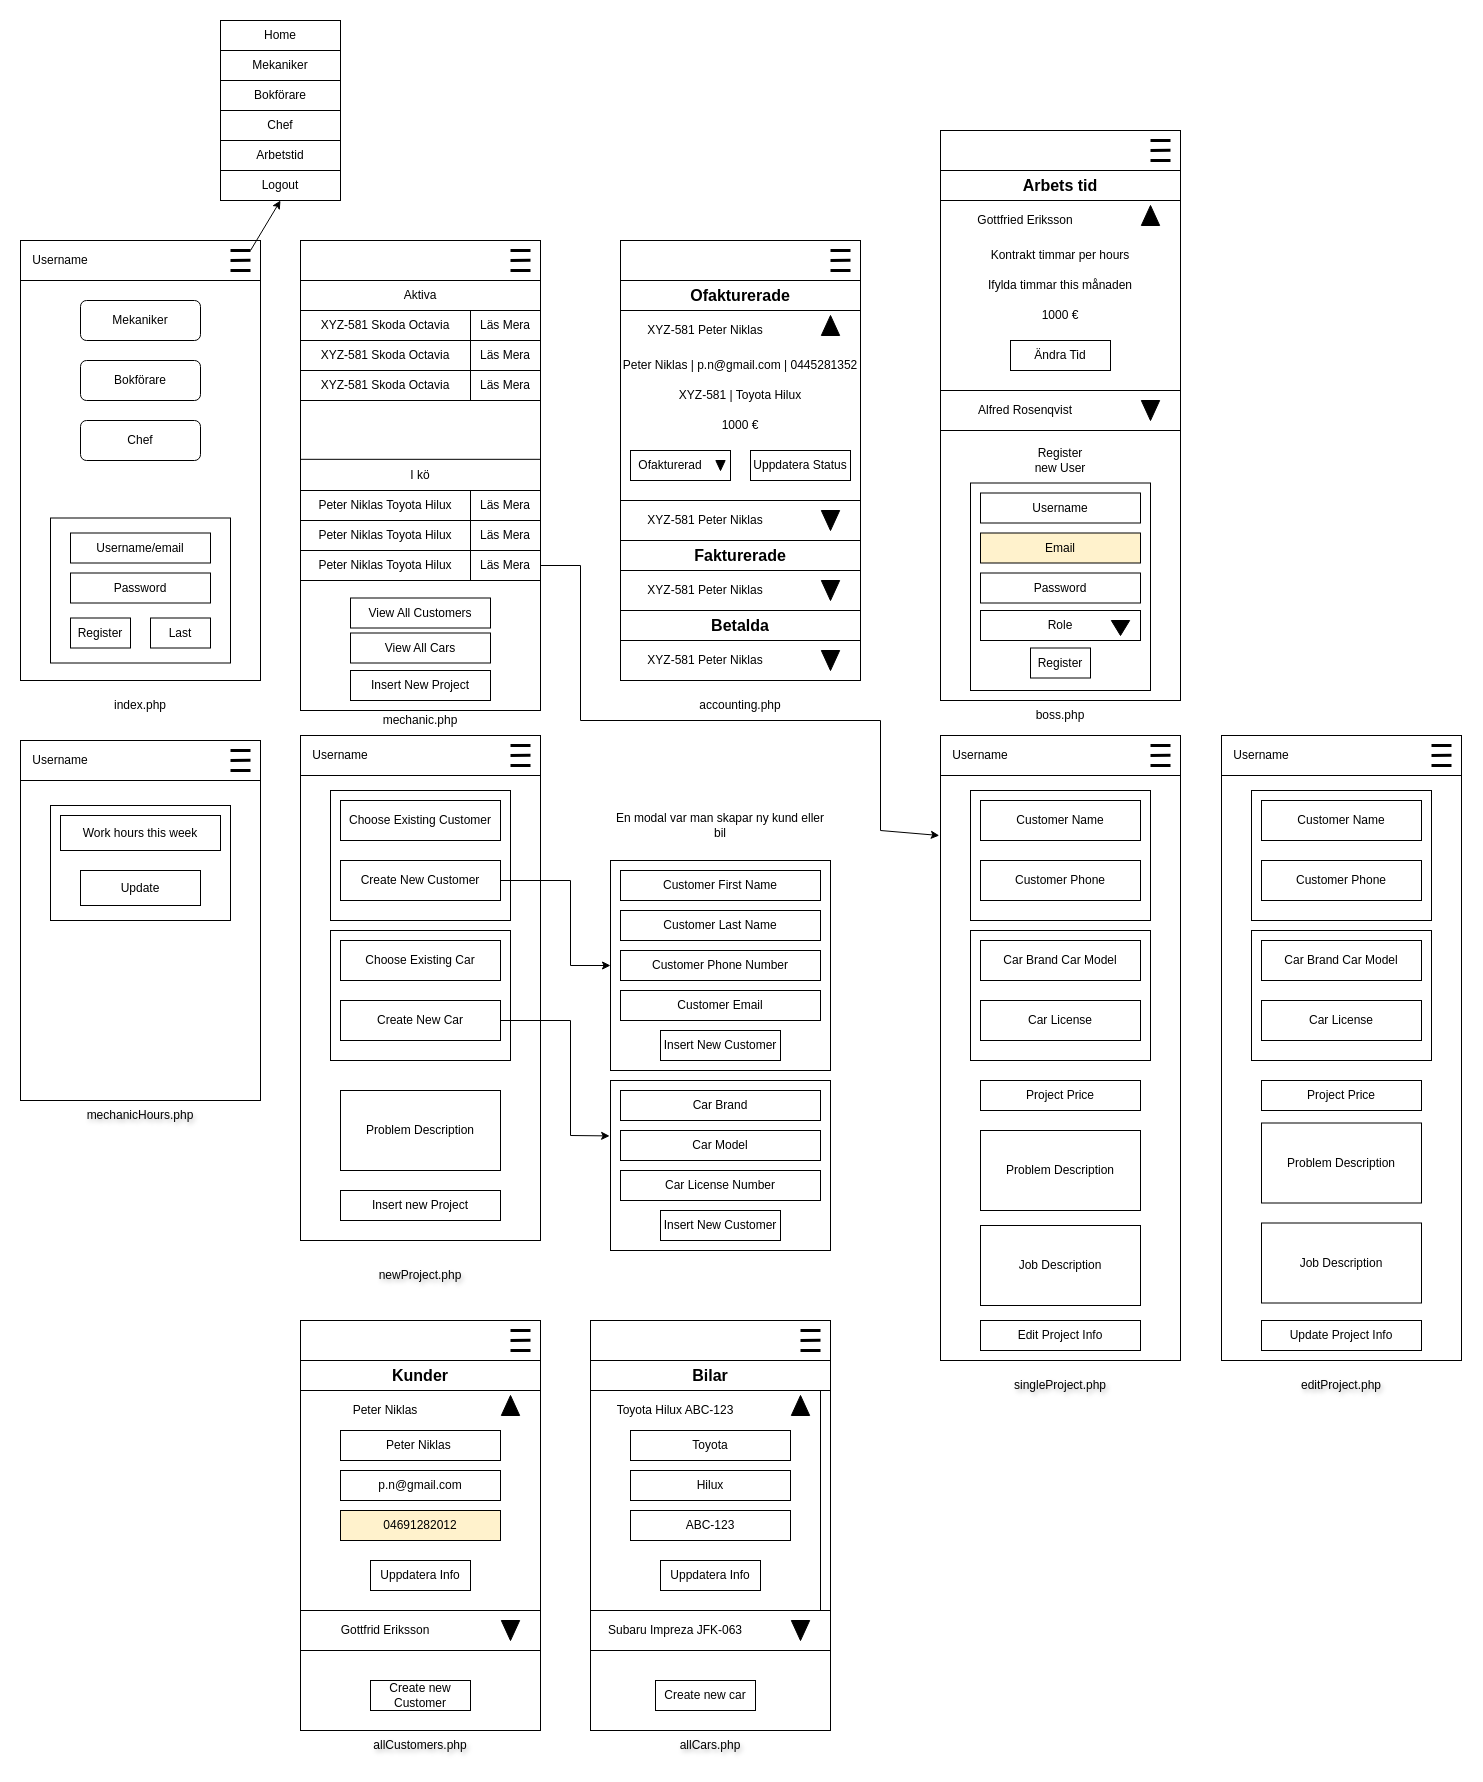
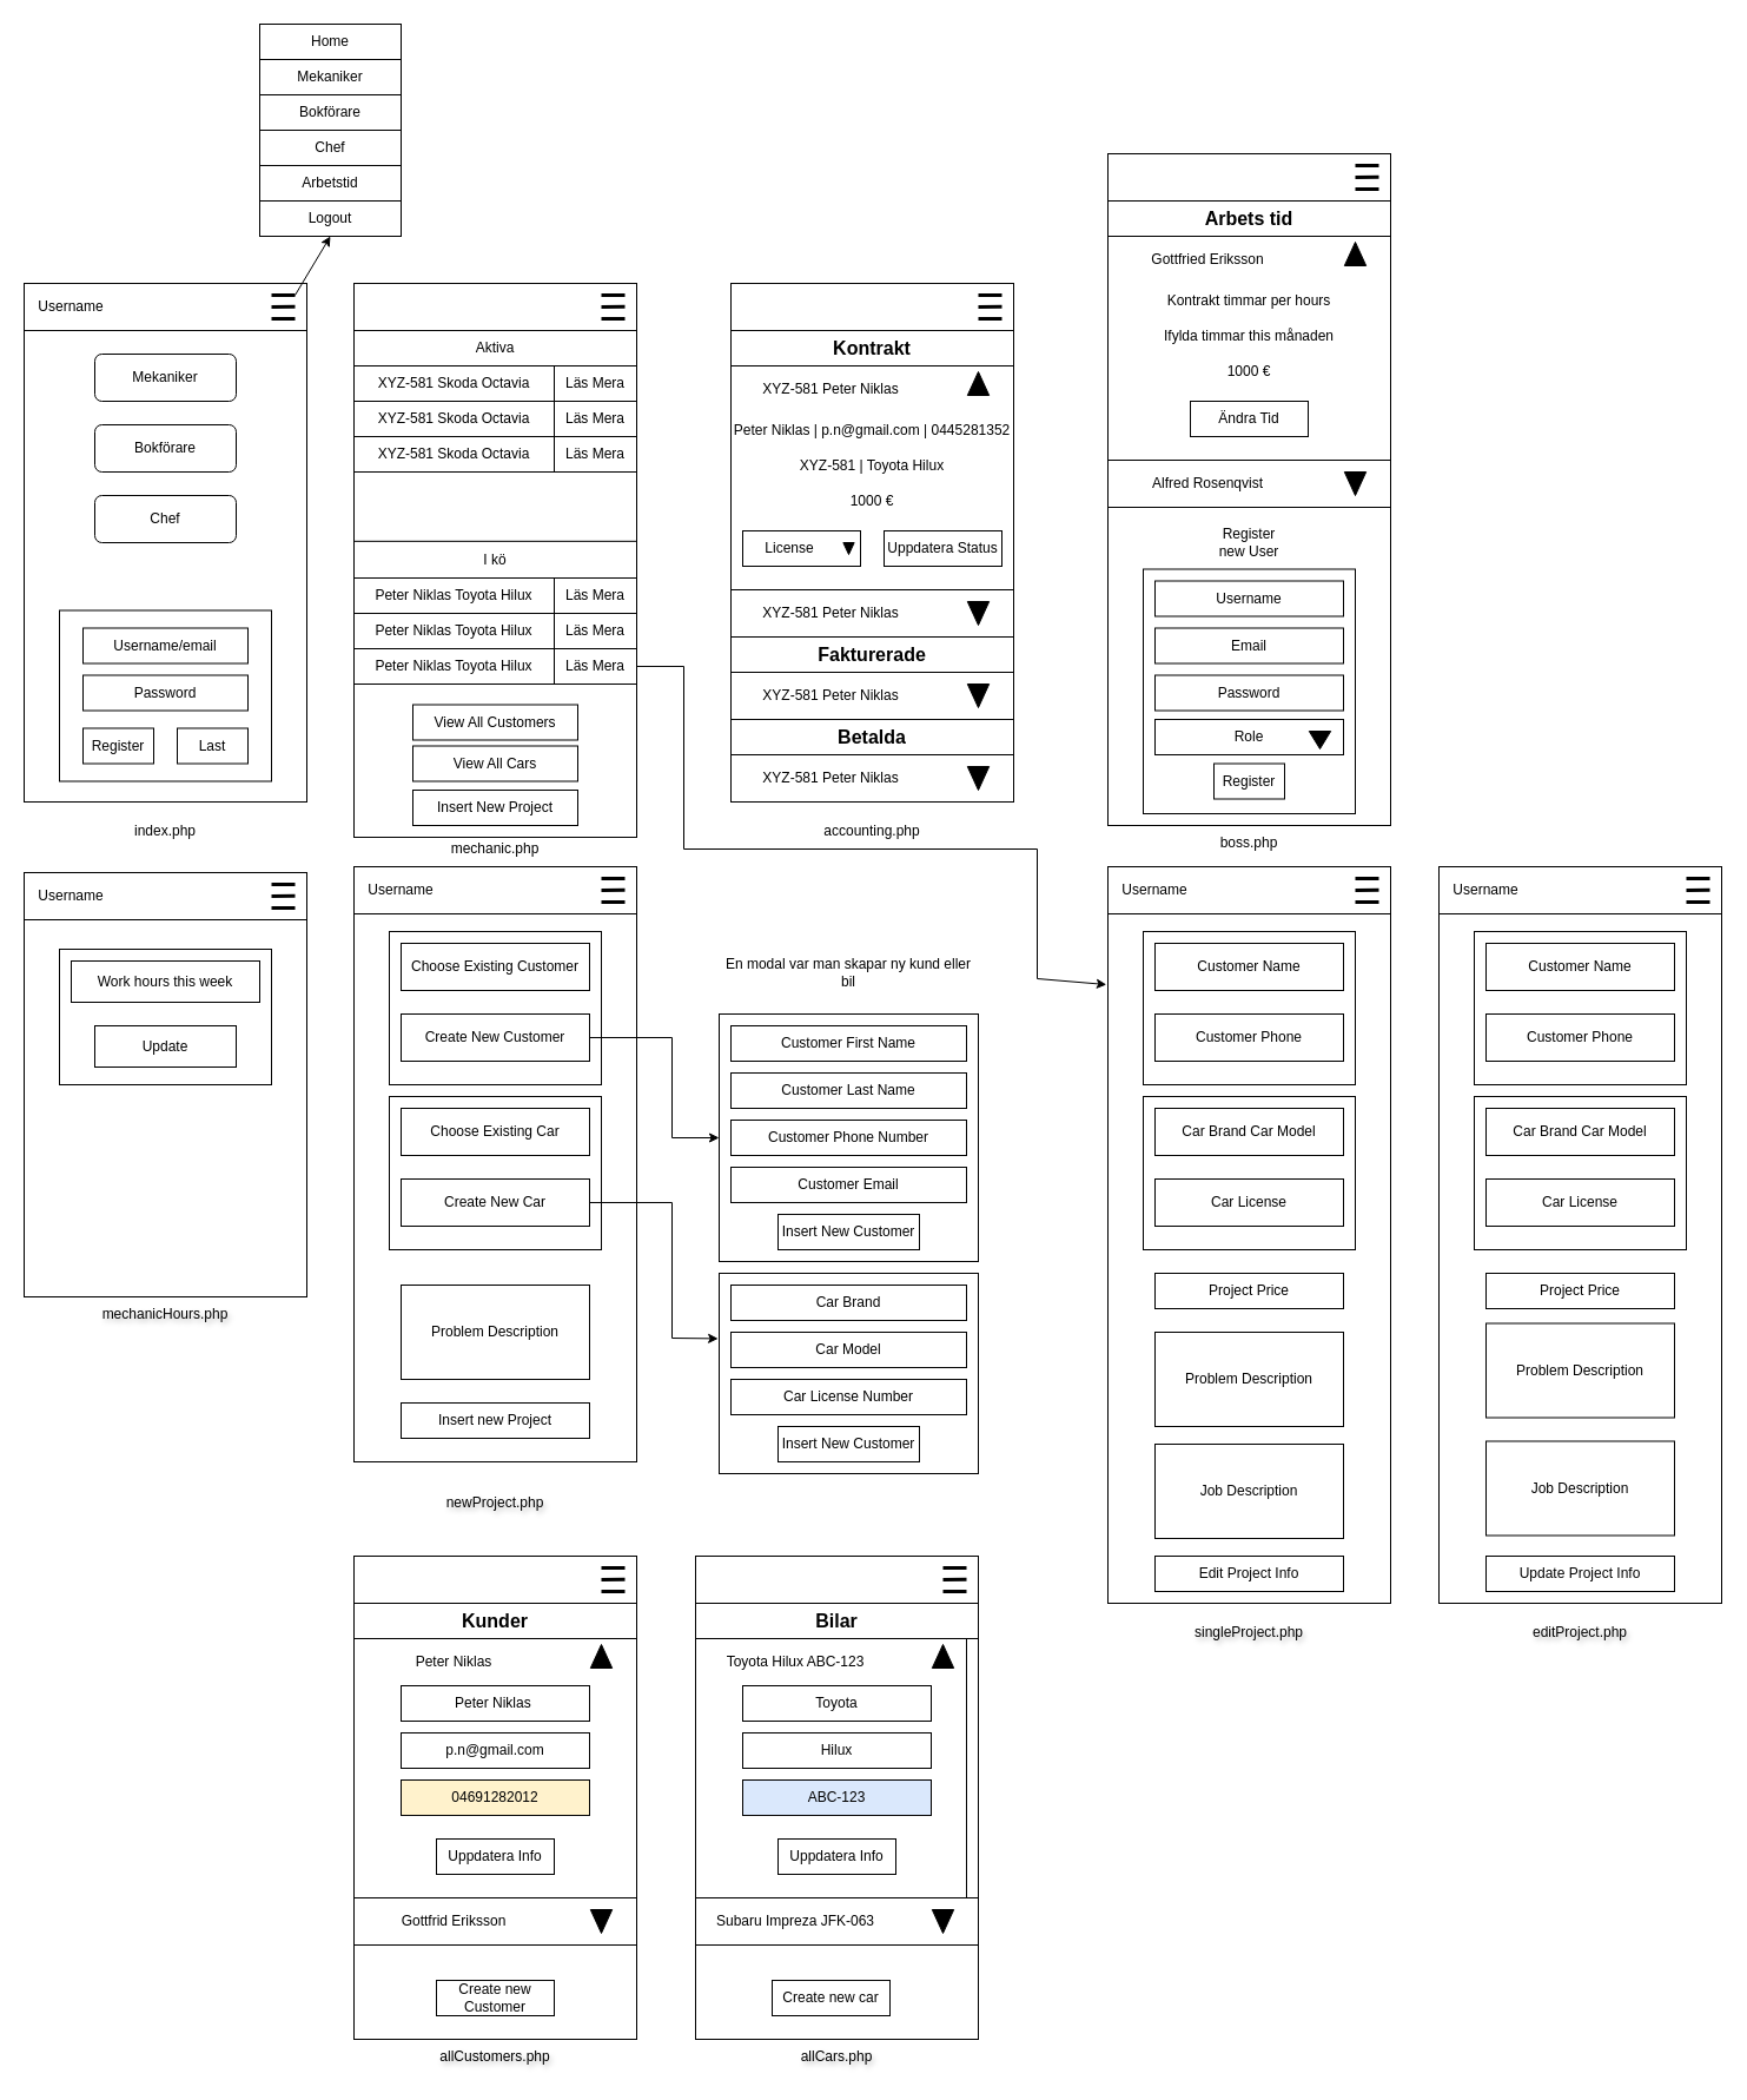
- <mxCell id="56" value="&lt;font style=&quot;font-size: 16px;&quot;&gt;&lt;b&gt;Ofakturerade&lt;/b&gt;&lt;/font&gt;" style="rounded=0;whiteSpace=wrap;html=1;" vertex="1" parent="1"><mxGeometry x="620" y="280" width="240" height="30" as="geometry" /></mxCell>
+ <mxCell id="56" value="&lt;font style=&quot;font-size: 16px;&quot;&gt;&lt;b&gt;Kontrakt&lt;/b&gt;&lt;/font&gt;" style="rounded=0;whiteSpace=wrap;html=1;" vertex="1" parent="1"><mxGeometry x="620" y="280" width="240" height="30" as="geometry" /></mxCell>
- <mxCell id="67" value="Ofakturerad" style="text;html=1;align=center;verticalAlign=middle;whiteSpace=wrap;rounded=0;" vertex="1" parent="1"><mxGeometry x="640" y="450" width="60" height="30" as="geometry" /></mxCell>
+ <mxCell id="67" value="License" style="text;html=1;align=center;verticalAlign=middle;whiteSpace=wrap;rounded=0;" vertex="1" parent="1"><mxGeometry x="640" y="450" width="60" height="30" as="geometry" /></mxCell>
- <mxCell id="230" value="Email" style="rounded=0;whiteSpace=wrap;html=1;fillColor=#fff2cc;" vertex="1" parent="1"><mxGeometry x="980" y="532.5" width="160" height="30" as="geometry" /></mxCell>
+ <mxCell id="230" value="Email" style="rounded=0;whiteSpace=wrap;html=1;" vertex="1" parent="1"><mxGeometry x="980" y="532.5" width="160" height="30" as="geometry" /></mxCell>
- <mxCell id="219" value="ABC-123" style="rounded=0;whiteSpace=wrap;html=1;" vertex="1" parent="1"><mxGeometry x="630" y="1510" width="160" height="30" as="geometry" /></mxCell>
+ <mxCell id="219" value="ABC-123" style="rounded=0;whiteSpace=wrap;html=1;fillColor=#dae8fc;" vertex="1" parent="1"><mxGeometry x="630" y="1510" width="160" height="30" as="geometry" /></mxCell>
